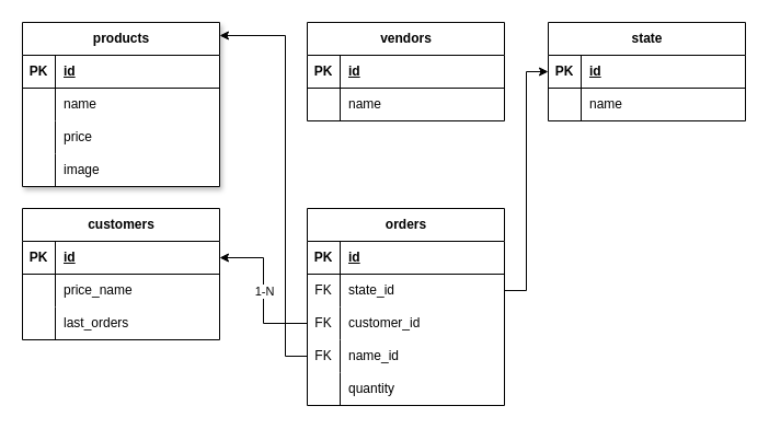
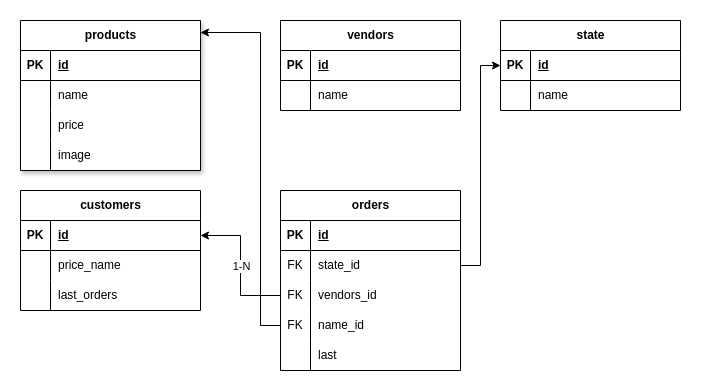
- <mxCell id="41" value="customer_id" style="shape=partialRectangle;connectable=0;fillColor=none;top=0;left=0;bottom=0;right=0;align=left;spacingLeft=6;overflow=hidden;whiteSpace=wrap;html=1;" vertex="1" parent="39"><mxGeometry x="30" width="150" height="30" as="geometry"><mxRectangle width="150" height="30" as="alternateBounds" /></mxGeometry></mxCell>
+ <mxCell id="41" value="vendors_id" style="shape=partialRectangle;connectable=0;fillColor=none;top=0;left=0;bottom=0;right=0;align=left;spacingLeft=6;overflow=hidden;whiteSpace=wrap;html=1;" vertex="1" parent="39"><mxGeometry x="30" width="150" height="30" as="geometry"><mxRectangle width="150" height="30" as="alternateBounds" /></mxGeometry></mxCell>
- <mxCell id="47" value="quantity" style="shape=partialRectangle;connectable=0;fillColor=none;top=0;left=0;bottom=0;right=0;align=left;spacingLeft=6;overflow=hidden;whiteSpace=wrap;html=1;" vertex="1" parent="45"><mxGeometry x="30" width="150" height="30" as="geometry"><mxRectangle width="150" height="30" as="alternateBounds" /></mxGeometry></mxCell>
+ <mxCell id="47" value="last" style="shape=partialRectangle;connectable=0;fillColor=none;top=0;left=0;bottom=0;right=0;align=left;spacingLeft=6;overflow=hidden;whiteSpace=wrap;html=1;" vertex="1" parent="45"><mxGeometry x="30" width="150" height="30" as="geometry"><mxRectangle width="150" height="30" as="alternateBounds" /></mxGeometry></mxCell>
